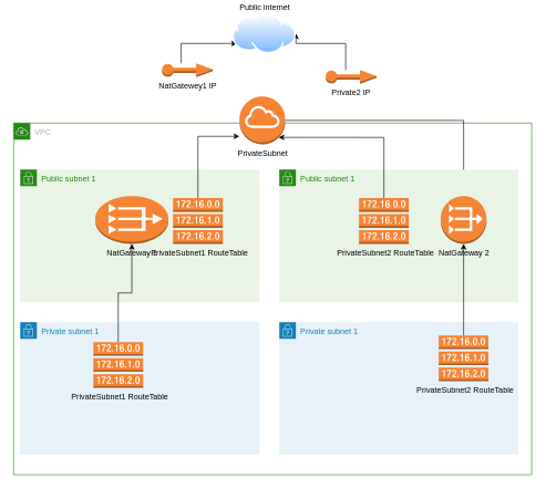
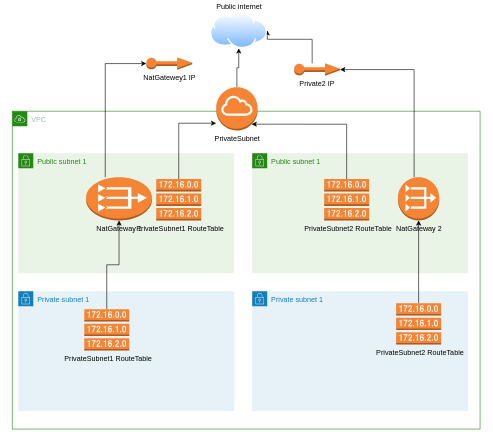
- <mxCell id="9" value="" style="edgeStyle=orthogonalEdgeStyle;rounded=0;orthogonalLoop=1;jettySize=auto;html=1;" edge="1" parent="1" source="10" target="25"><mxGeometry relative="1" as="geometry"><mxPoint x="271.8" y="34.5" as="targetPoint" /><Array as="points"><mxPoint x="272" y="65" /></Array></mxGeometry></mxCell>
+ <mxCell id="7" value="" style="edgeStyle=orthogonalEdgeStyle;rounded=0;orthogonalLoop=1;jettySize=auto;html=1;entryX=0;entryY=0.5;entryDx=0;entryDy=0;entryPerimeter=0;" edge="1" parent="1" source="8" target="10"><mxGeometry relative="1" as="geometry"><mxPoint x="224.5" y="199" as="targetPoint" /><Array as="points"><mxPoint x="175" y="106" /></Array></mxGeometry></mxCell>
+ <mxCell id="23" value="" style="edgeStyle=orthogonalEdgeStyle;rounded=0;orthogonalLoop=1;jettySize=auto;html=1;entryX=1;entryY=0.5;entryDx=0;entryDy=0;entryPerimeter=0;" edge="1" parent="1" source="24" target="18"><mxGeometry relative="1" as="geometry"><mxPoint x="697.5" y="209" as="targetPoint" /><Array as="points"><mxPoint x="690" y="116" /></Array></mxGeometry></mxCell>
- <mxCell id="5" value="" style="edgeStyle=orthogonalEdgeStyle;rounded=0;orthogonalLoop=1;jettySize=auto;html=1;" edge="1" parent="1" source="6" target="24"><mxGeometry relative="1" as="geometry" /></mxCell>
+ <mxCell id="5" value="" style="edgeStyle=orthogonalEdgeStyle;rounded=0;orthogonalLoop=1;jettySize=auto;html=1;" edge="1" parent="1" source="6" target="25"><mxGeometry relative="1" as="geometry" /></mxCell>
